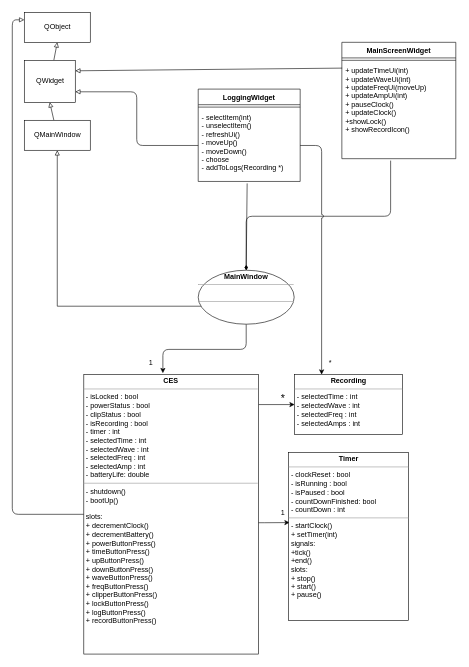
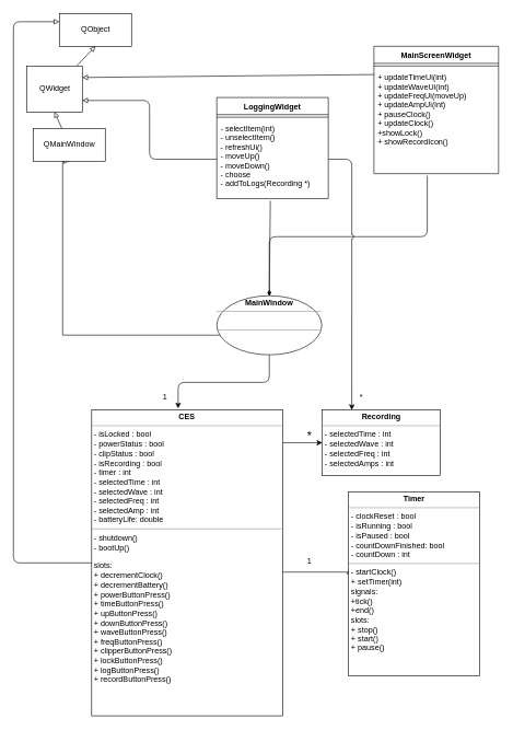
- <mxCell id="11" value="QObject" style="html=1;" parent="1" vertex="1"><mxGeometry x="40" y="20" width="110" height="50" as="geometry" /></mxCell>
+ <mxCell id="11" value="QObject" style="html=1;" parent="1" vertex="1"><mxGeometry x="90" y="20" width="110" height="50" as="geometry" /></mxCell>
- <mxCell id="13" value="QMainWindow" style="html=1;" parent="1" vertex="1"><mxGeometry x="40" y="200" width="110" height="50" as="geometry" /></mxCell>
+ <mxCell id="13" value="QMainWindow" style="html=1;" parent="1" vertex="1"><mxGeometry x="50" y="195" width="110" height="50" as="geometry" /></mxCell>
- <mxCell id="10" value="&lt;p style=&quot;margin: 0px ; margin-top: 4px ; text-align: center&quot;&gt;&lt;b&gt;Timer&lt;/b&gt;&lt;/p&gt;&lt;hr size=&quot;1&quot;&gt;&lt;p style=&quot;margin: 0px ; margin-left: 4px&quot;&gt;- clockReset : bool&lt;/p&gt;&lt;p style=&quot;margin: 0px ; margin-left: 4px&quot;&gt;- isRunning : bool&lt;/p&gt;&lt;p style=&quot;margin: 0px ; margin-left: 4px&quot;&gt;- isPaused : bool&lt;/p&gt;&lt;p style=&quot;margin: 0px ; margin-left: 4px&quot;&gt;- countDownFinished: bool&lt;/p&gt;&lt;p style=&quot;margin: 0px ; margin-left: 4px&quot;&gt;- countDown : int&lt;/p&gt;&lt;hr size=&quot;1&quot;&gt;&lt;p style=&quot;margin: 0px ; margin-left: 4px&quot;&gt;- startClock()&lt;/p&gt;&lt;p style=&quot;margin: 0px ; margin-left: 4px&quot;&gt;+ setTimer(int)&lt;/p&gt;&lt;p style=&quot;margin: 0px ; margin-left: 4px&quot;&gt;&lt;span&gt;signals:&lt;/span&gt;&lt;/p&gt;&lt;p style=&quot;margin: 0px ; margin-left: 4px&quot;&gt;+tick()&lt;/p&gt;&lt;p style=&quot;margin: 0px ; margin-left: 4px&quot;&gt;+end()&lt;/p&gt;&lt;p style=&quot;margin: 0px ; margin-left: 4px&quot;&gt;slots:&lt;/p&gt;&lt;p style=&quot;margin: 0px ; margin-left: 4px&quot;&gt;+ stop()&lt;/p&gt;&lt;p style=&quot;margin: 0px ; margin-left: 4px&quot;&gt;+ start()&lt;/p&gt;&lt;p style=&quot;margin: 0px ; margin-left: 4px&quot;&gt;+ pause()&lt;/p&gt;" style="verticalAlign=top;align=left;overflow=fill;fontSize=12;fontFamily=Helvetica;html=1;" parent="1" vertex="1"><mxGeometry x="480.75" y="754" width="200" height="280" as="geometry" /></mxCell>
+ <mxCell id="10" value="&lt;p style=&quot;margin: 0px ; margin-top: 4px ; text-align: center&quot;&gt;&lt;b&gt;Timer&lt;/b&gt;&lt;/p&gt;&lt;hr size=&quot;1&quot;&gt;&lt;p style=&quot;margin: 0px ; margin-left: 4px&quot;&gt;- clockReset : bool&lt;/p&gt;&lt;p style=&quot;margin: 0px ; margin-left: 4px&quot;&gt;- isRunning : bool&lt;/p&gt;&lt;p style=&quot;margin: 0px ; margin-left: 4px&quot;&gt;- isPaused : bool&lt;/p&gt;&lt;p style=&quot;margin: 0px ; margin-left: 4px&quot;&gt;- countDownFinished: bool&lt;/p&gt;&lt;p style=&quot;margin: 0px ; margin-left: 4px&quot;&gt;- countDown : int&lt;/p&gt;&lt;hr size=&quot;1&quot;&gt;&lt;p style=&quot;margin: 0px ; margin-left: 4px&quot;&gt;- startClock()&lt;/p&gt;&lt;p style=&quot;margin: 0px ; margin-left: 4px&quot;&gt;+ setTimer(int)&lt;/p&gt;&lt;p style=&quot;margin: 0px ; margin-left: 4px&quot;&gt;&lt;span&gt;signals:&lt;/span&gt;&lt;/p&gt;&lt;p style=&quot;margin: 0px ; margin-left: 4px&quot;&gt;+tick()&lt;/p&gt;&lt;p style=&quot;margin: 0px ; margin-left: 4px&quot;&gt;+end()&lt;/p&gt;&lt;p style=&quot;margin: 0px ; margin-left: 4px&quot;&gt;slots:&lt;/p&gt;&lt;p style=&quot;margin: 0px ; margin-left: 4px&quot;&gt;+ stop()&lt;/p&gt;&lt;p style=&quot;margin: 0px ; margin-left: 4px&quot;&gt;+ start()&lt;/p&gt;&lt;p style=&quot;margin: 0px ; margin-left: 4px&quot;&gt;+ pause()&lt;/p&gt;" style="verticalAlign=top;align=left;overflow=fill;fontSize=12;fontFamily=Helvetica;html=1;" parent="1" vertex="1"><mxGeometry x="530.75" y="749" width="200" height="280" as="geometry" /></mxCell>
